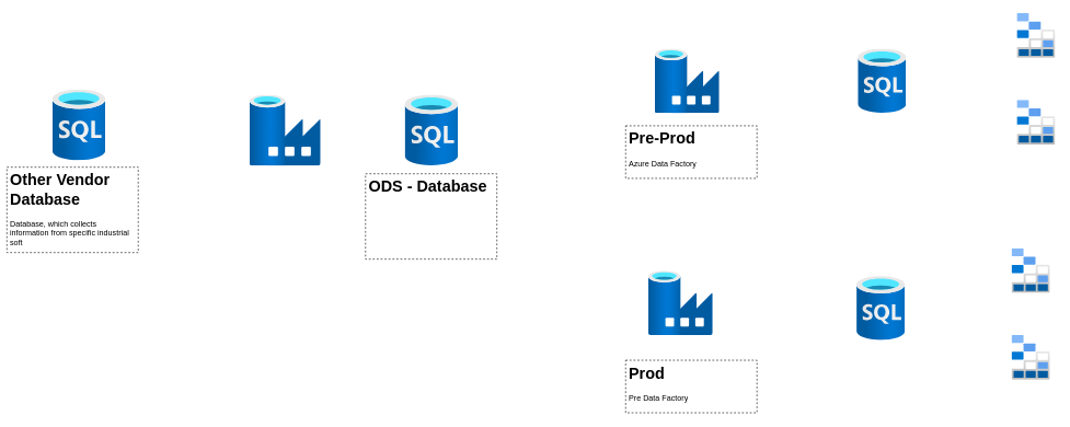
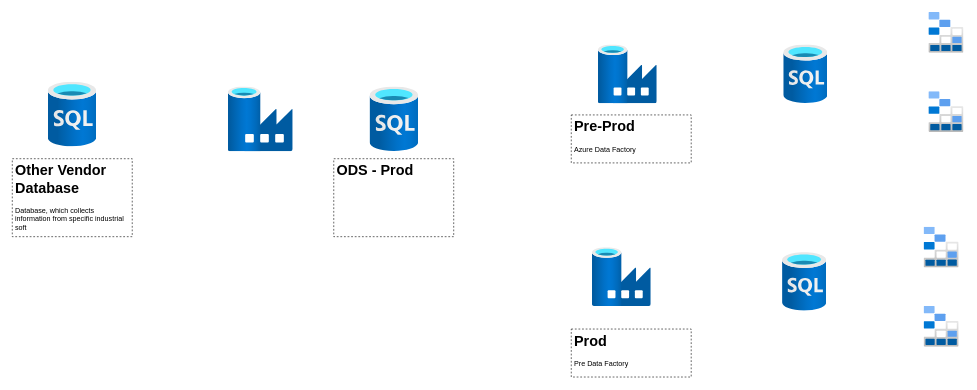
- <mxCell id="6" value="&lt;h1&gt;ODS - Database&lt;br&gt;&lt;/h1&gt;" style="text;html=1;strokeColor=default;fillColor=none;spacing=5;spacingTop=-20;whiteSpace=wrap;overflow=hidden;rounded=0;perimeterSpacing=2;dashed=1;" vertex="1" parent="1"><mxGeometry x="556" y="264" width="200" height="130" as="geometry" /></mxCell>
+ <mxCell id="6" value="&lt;h1&gt;ODS - Prod&lt;br&gt;&lt;/h1&gt;" style="text;html=1;strokeColor=default;fillColor=none;spacing=5;spacingTop=-20;whiteSpace=wrap;overflow=hidden;rounded=0;perimeterSpacing=2;dashed=1;" vertex="1" parent="1"><mxGeometry x="556" y="264" width="200" height="130" as="geometry" /></mxCell>
- <mxCell id="3" value="&lt;h1&gt;Other Vendor Database&lt;br&gt;&lt;/h1&gt;&lt;p&gt;Database, which collects information from specific industrial soft&lt;br&gt;&lt;/p&gt;" style="text;html=1;strokeColor=default;fillColor=none;spacing=5;spacingTop=-20;whiteSpace=wrap;overflow=hidden;rounded=0;perimeterSpacing=2;dashed=1;" vertex="1" parent="1"><mxGeometry x="10" y="254" width="200" height="130" as="geometry" /></mxCell>
+ <mxCell id="3" value="&lt;h1&gt;Other Vendor Database&lt;br&gt;&lt;/h1&gt;&lt;p&gt;Database, which collects information from specific industrial soft&lt;br&gt;&lt;/p&gt;" style="text;html=1;strokeColor=default;fillColor=none;spacing=5;spacingTop=-20;whiteSpace=wrap;overflow=hidden;rounded=0;perimeterSpacing=2;dashed=1;" vertex="1" parent="1"><mxGeometry x="20" y="264" width="200" height="130" as="geometry" /></mxCell>
